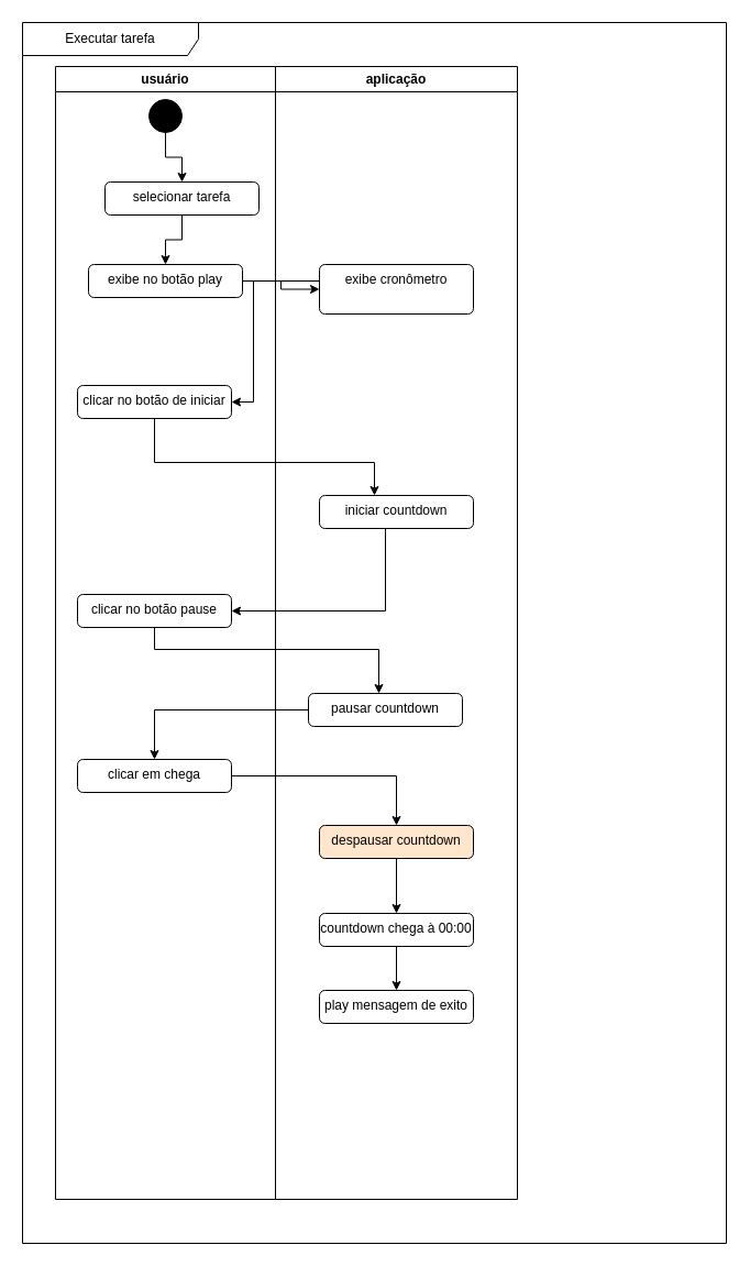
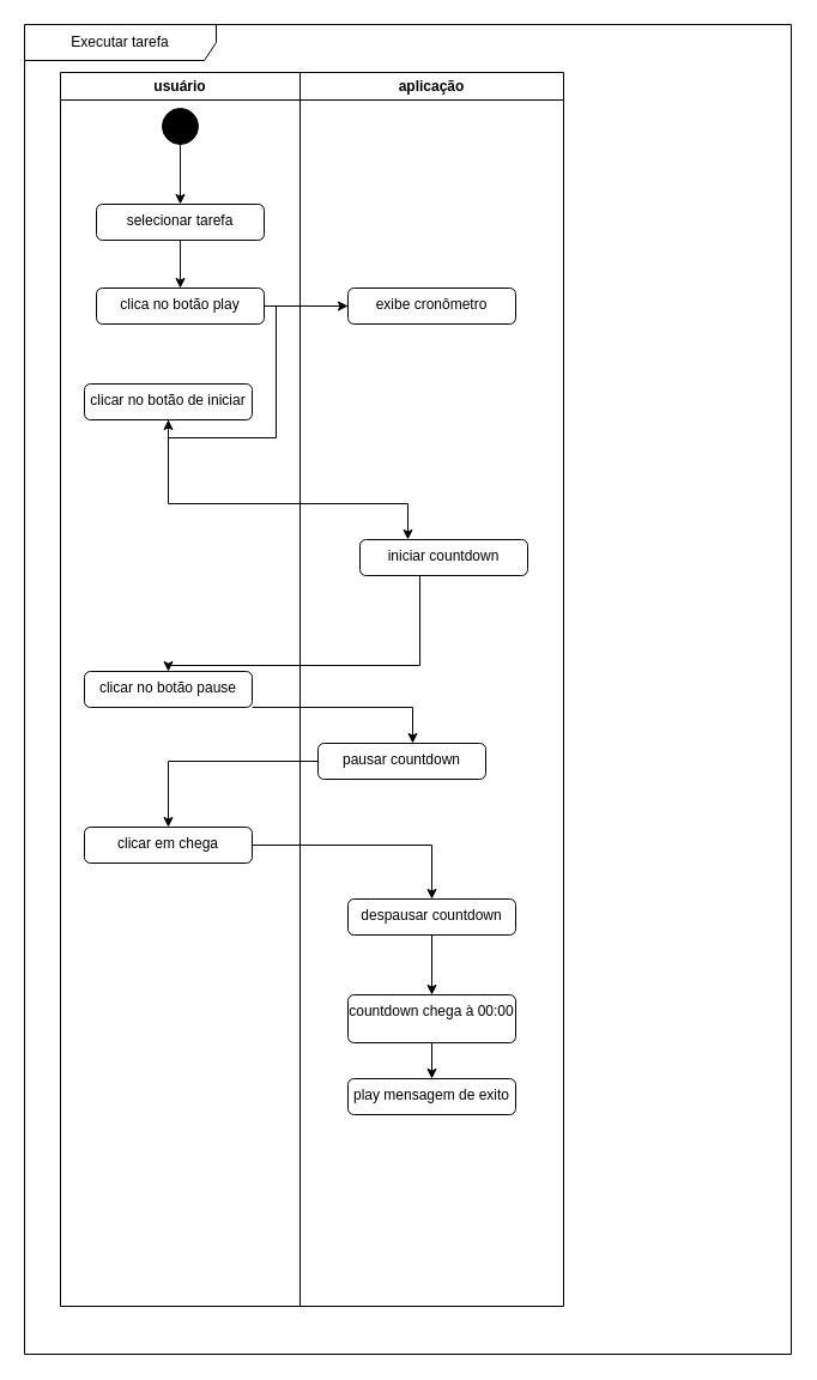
- <mxCell id="7" value="selecionar tarefa&lt;div&gt;&lt;br&gt;&lt;/div&gt;" style="html=1;align=center;verticalAlign=top;rounded=1;absoluteArcSize=1;arcSize=10;dashed=0;whiteSpace=wrap;" vertex="1" parent="3"><mxGeometry x="45" y="105" width="140" height="30" as="geometry" /></mxCell>
+ <mxCell id="7" value="selecionar tarefa&lt;div&gt;&lt;br&gt;&lt;/div&gt;" style="html=1;align=center;verticalAlign=top;rounded=1;absoluteArcSize=1;arcSize=10;dashed=0;whiteSpace=wrap;" vertex="1" parent="3"><mxGeometry x="30" y="110" width="140" height="30" as="geometry" /></mxCell>
- <mxCell id="8" value="&lt;div&gt;exibe no botão play&lt;/div&gt;" style="html=1;align=center;verticalAlign=top;rounded=1;absoluteArcSize=1;arcSize=10;dashed=0;whiteSpace=wrap;" vertex="1" parent="3"><mxGeometry x="30" y="180" width="140" height="30" as="geometry" /></mxCell>
+ <mxCell id="8" value="&lt;div&gt;clica no botão play&lt;/div&gt;" style="html=1;align=center;verticalAlign=top;rounded=1;absoluteArcSize=1;arcSize=10;dashed=0;whiteSpace=wrap;" vertex="1" parent="3"><mxGeometry x="30" y="180" width="140" height="30" as="geometry" /></mxCell>
- <mxCell id="13" value="&lt;div&gt;exibe cronômetro&lt;/div&gt;" style="html=1;align=center;verticalAlign=top;rounded=1;absoluteArcSize=1;arcSize=10;dashed=0;whiteSpace=wrap;" vertex="1" parent="12"><mxGeometry x="40" y="180" width="140" height="45" as="geometry" /></mxCell>
+ <mxCell id="13" value="&lt;div&gt;exibe cronômetro&lt;/div&gt;" style="html=1;align=center;verticalAlign=top;rounded=1;absoluteArcSize=1;arcSize=10;dashed=0;whiteSpace=wrap;" vertex="1" parent="12"><mxGeometry x="40" y="180" width="140" height="30" as="geometry" /></mxCell>
- <mxCell id="9" value="&lt;div&gt;clicar no botão de iniciar&lt;/div&gt;" style="html=1;align=center;verticalAlign=top;rounded=1;absoluteArcSize=1;arcSize=10;dashed=0;whiteSpace=wrap;" vertex="1" parent="3"><mxGeometry x="20" y="290" width="140" height="30" as="geometry" /></mxCell>
+ <mxCell id="9" value="&lt;div&gt;clicar no botão de iniciar&lt;/div&gt;" style="html=1;align=center;verticalAlign=top;rounded=1;absoluteArcSize=1;arcSize=10;dashed=0;whiteSpace=wrap;" vertex="1" parent="3"><mxGeometry x="20" y="260" width="140" height="30" as="geometry" /></mxCell>
- <mxCell id="14" value="iniciar countdown" style="html=1;align=center;verticalAlign=top;rounded=1;absoluteArcSize=1;arcSize=10;dashed=0;whiteSpace=wrap;" vertex="1" parent="12"><mxGeometry x="40" y="390" width="140" height="30" as="geometry" /></mxCell>
+ <mxCell id="14" value="iniciar countdown" style="html=1;align=center;verticalAlign=top;rounded=1;absoluteArcSize=1;arcSize=10;dashed=0;whiteSpace=wrap;" vertex="1" parent="12"><mxGeometry x="50" y="390" width="140" height="30" as="geometry" /></mxCell>
- <mxCell id="10" value="clicar no botão pause" style="html=1;align=center;verticalAlign=top;rounded=1;absoluteArcSize=1;arcSize=10;dashed=0;whiteSpace=wrap;" vertex="1" parent="3"><mxGeometry x="20" y="480" width="140" height="30" as="geometry" /></mxCell>
+ <mxCell id="10" value="clicar no botão pause" style="html=1;align=center;verticalAlign=top;rounded=1;absoluteArcSize=1;arcSize=10;dashed=0;whiteSpace=wrap;" vertex="1" parent="3"><mxGeometry x="20" y="500" width="140" height="30" as="geometry" /></mxCell>
- <mxCell id="15" value="pausar countdown" style="html=1;align=center;verticalAlign=top;rounded=1;absoluteArcSize=1;arcSize=10;dashed=0;whiteSpace=wrap;" vertex="1" parent="12"><mxGeometry x="30" y="570" width="140" height="30" as="geometry" /></mxCell>
+ <mxCell id="15" value="pausar countdown" style="html=1;align=center;verticalAlign=top;rounded=1;absoluteArcSize=1;arcSize=10;dashed=0;whiteSpace=wrap;" vertex="1" parent="12"><mxGeometry x="15" y="560" width="140" height="30" as="geometry" /></mxCell>
- <mxCell id="17" value="despausar countdown" style="html=1;align=center;verticalAlign=top;rounded=1;absoluteArcSize=1;arcSize=10;dashed=0;whiteSpace=wrap;fillColor=#ffe6cc;" vertex="1" parent="12"><mxGeometry x="40" y="690" width="140" height="30" as="geometry" /></mxCell>
+ <mxCell id="17" value="despausar countdown" style="html=1;align=center;verticalAlign=top;rounded=1;absoluteArcSize=1;arcSize=10;dashed=0;whiteSpace=wrap;" vertex="1" parent="12"><mxGeometry x="40" y="690" width="140" height="30" as="geometry" /></mxCell>
- <mxCell id="19" value="countdown chega à 00:00" style="html=1;align=center;verticalAlign=top;rounded=1;absoluteArcSize=1;arcSize=10;dashed=0;whiteSpace=wrap;" vertex="1" parent="12"><mxGeometry x="40" y="770" width="140" height="30" as="geometry" /></mxCell>
+ <mxCell id="19" value="countdown chega à 00:00" style="html=1;align=center;verticalAlign=top;rounded=1;absoluteArcSize=1;arcSize=10;dashed=0;whiteSpace=wrap;" vertex="1" parent="12"><mxGeometry x="40" y="770" width="140" height="40" as="geometry" /></mxCell>
